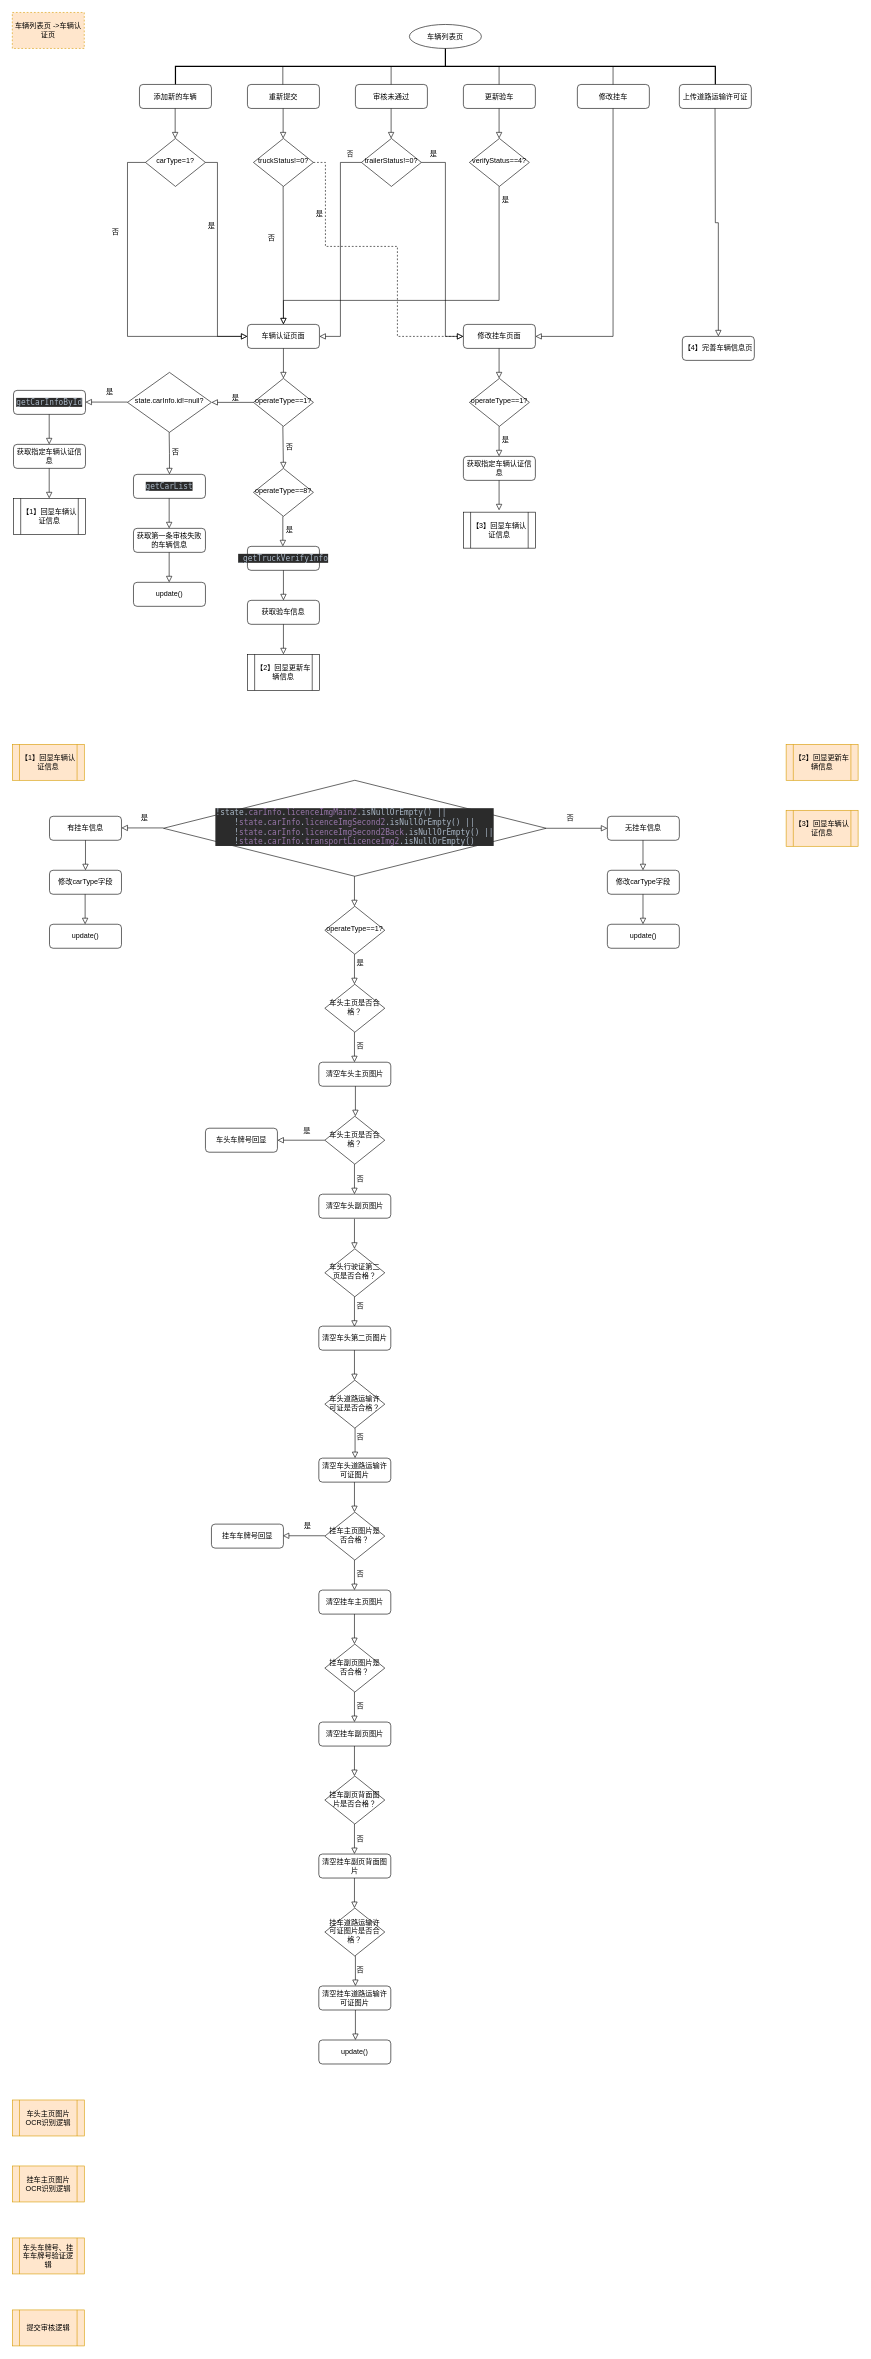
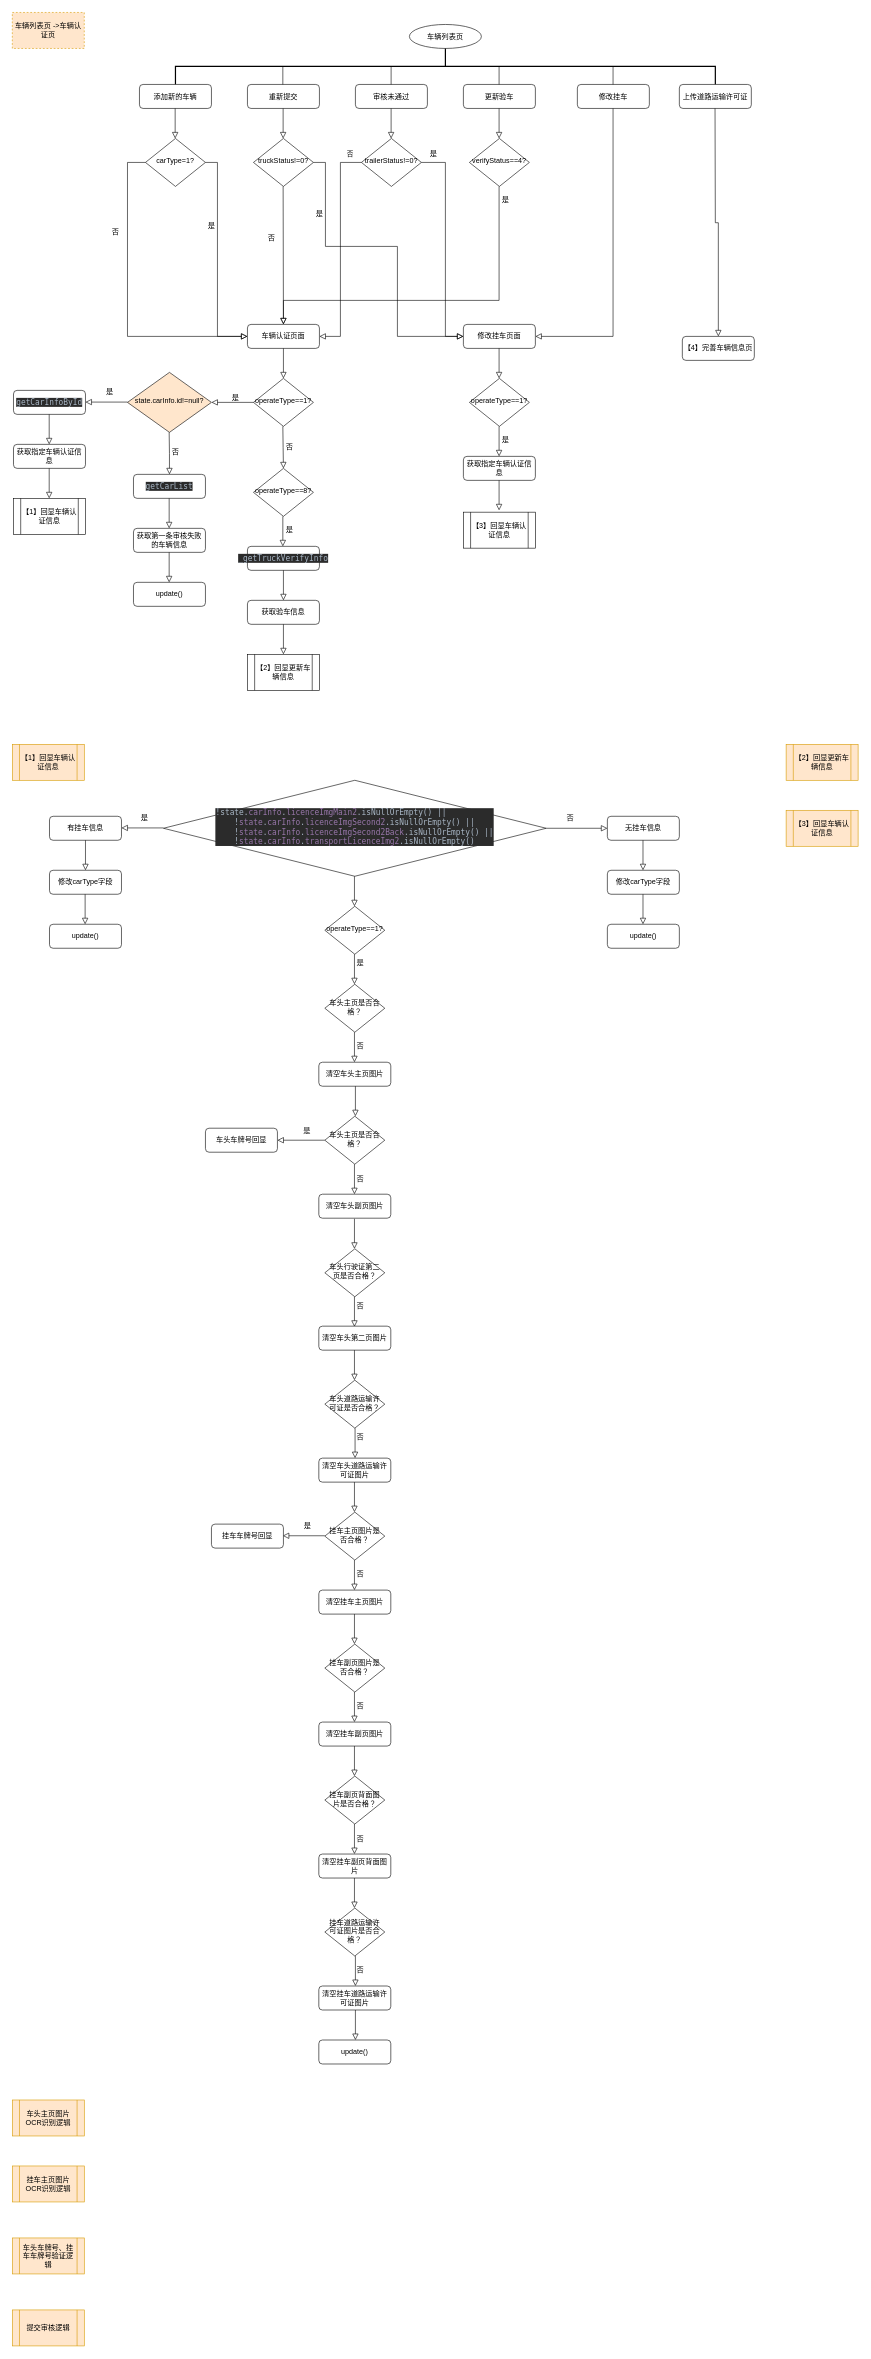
- <mxCell id="36" value="" style="rounded=0;html=1;jettySize=auto;orthogonalLoop=1;fontSize=11;endArrow=block;endFill=0;endSize=8;strokeWidth=1;shadow=0;labelBackgroundColor=none;edgeStyle=orthogonalEdgeStyle;entryX=0;entryY=0.5;entryDx=0;entryDy=0;exitX=1;exitY=0.5;exitDx=0;exitDy=0;dashed=1;" edge="1" parent="1" source="22" target="24"><mxGeometry relative="1" as="geometry"><mxPoint x="622" y="440" as="sourcePoint" /><mxPoint x="622" y="490" as="targetPoint" /><Array as="points"><mxPoint x="542" y="270" /><mxPoint x="542" y="410" /><mxPoint x="662" y="410" /><mxPoint x="662" y="560" /></Array></mxGeometry></mxCell>
+ <mxCell id="36" value="" style="rounded=0;html=1;jettySize=auto;orthogonalLoop=1;fontSize=11;endArrow=block;endFill=0;endSize=8;strokeWidth=1;shadow=0;labelBackgroundColor=none;edgeStyle=orthogonalEdgeStyle;entryX=0;entryY=0.5;entryDx=0;entryDy=0;exitX=1;exitY=0.5;exitDx=0;exitDy=0;" edge="1" parent="1" source="22" target="24"><mxGeometry relative="1" as="geometry"><mxPoint x="622" y="440" as="sourcePoint" /><mxPoint x="622" y="490" as="targetPoint" /><Array as="points"><mxPoint x="542" y="270" /><mxPoint x="542" y="410" /><mxPoint x="662" y="410" /><mxPoint x="662" y="560" /></Array></mxGeometry></mxCell>
- <mxCell id="47" value="state.carInfo.id!=null?" style="rhombus;html=1;shadow=0;fontFamily=Helvetica;fontSize=12;align=center;strokeWidth=1;spacing=6;spacingTop=-4;whiteSpace=wrap;" vertex="1" parent="1"><mxGeometry x="212" y="620" width="140" height="100" as="geometry" /></mxCell>
+ <mxCell id="47" value="state.carInfo.id!=null?" style="rhombus;html=1;shadow=0;fontFamily=Helvetica;fontSize=12;align=center;strokeWidth=1;spacing=6;spacingTop=-4;whiteSpace=wrap;fillColor=#ffe6cc;" vertex="1" parent="1"><mxGeometry x="212" y="620" width="140" height="100" as="geometry" /></mxCell>
